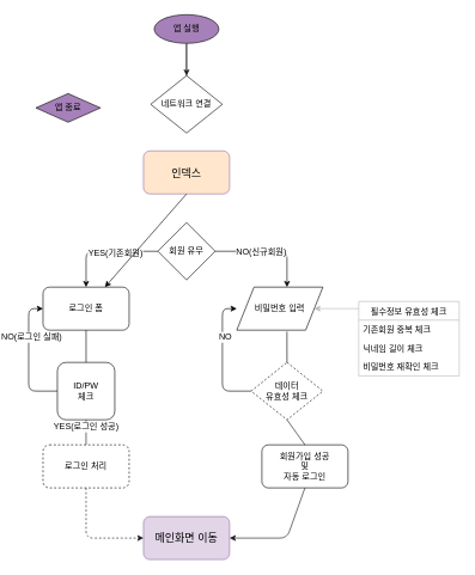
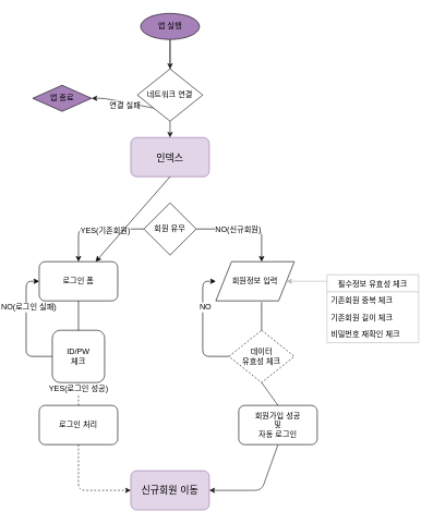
+ <mxCell id="2" value="" style="endArrow=classic;html=1;strokeColor=#171717;exitX=0;exitY=1;exitDx=0;exitDy=0;entryX=1;entryY=0.5;entryDx=0;entryDy=0;" parent="1" source="34" target="39" edge="1"><mxGeometry width="50" height="50" relative="1" as="geometry"><mxPoint x="140" y="140" as="sourcePoint" /><mxPoint x="120" y="170" as="targetPoint" /><Array as="points"><mxPoint x="140" y="150" /></Array></mxGeometry></mxCell>
+ <mxCell id="3" value="연결 실패" style="text;html=1;resizable=0;points=[];align=center;verticalAlign=middle;labelBackgroundColor=#ffffff;" parent="2" vertex="1" connectable="0"><mxGeometry x="-0.495" y="1" relative="1" as="geometry"><mxPoint x="-21" y="-1" as="offset" /></mxGeometry></mxCell>
+ <mxCell id="35" value="" style="endArrow=classic;html=1;strokeColor=#171717;entryX=0.5;entryY=0;entryDx=0;entryDy=0;exitX=0.5;exitY=1;exitDx=0;exitDy=0;" parent="1" source="34" target="4" edge="1"><mxGeometry width="50" height="50" relative="1" as="geometry"><mxPoint x="210" y="190" as="sourcePoint" /><mxPoint x="260" y="140" as="targetPoint" /></mxGeometry></mxCell>
- <mxCell id="4" value="&lt;font style=&quot;font-size: 15px&quot;&gt;인덱스&lt;/font&gt;" style="rounded=1;whiteSpace=wrap;html=1;labelBackgroundColor=none;fillColor=#ffe6cc;strokeColor=#9673a6;" parent="1" vertex="1"><mxGeometry x="180" y="210" width="120" height="60" as="geometry" /></mxCell>
+ <mxCell id="4" value="&lt;font style=&quot;font-size: 15px&quot;&gt;인덱스&lt;/font&gt;" style="rounded=1;whiteSpace=wrap;html=1;labelBackgroundColor=none;fillColor=#e1d5e7;strokeColor=#9673a6;" parent="1" vertex="1"><mxGeometry x="180" y="210" width="120" height="60" as="geometry" /></mxCell>
- <mxCell id="16" value="비밀번호 입력" style="shape=parallelogram;perimeter=parallelogramPerimeter;whiteSpace=wrap;html=1;" parent="1" vertex="1"><mxGeometry x="310" y="400" width="120" height="60" as="geometry" /></mxCell>
+ <mxCell id="16" value="회원정보 입력" style="shape=parallelogram;perimeter=parallelogramPerimeter;whiteSpace=wrap;html=1;" parent="1" vertex="1"><mxGeometry x="310" y="400" width="120" height="60" as="geometry" /></mxCell>
- <mxCell id="19" value="닉네임 길이 체크" style="text;strokeColor=none;fillColor=none;align=left;verticalAlign=top;spacingLeft=4;spacingRight=4;overflow=hidden;rotatable=0;points=[[0,0.5],[1,0.5]];portConstraint=eastwest;" parent="17" vertex="1"><mxGeometry y="52" width="140" height="26" as="geometry" /></mxCell>
+ <mxCell id="19" value="기존회원 길이 체크" style="text;strokeColor=none;fillColor=none;align=left;verticalAlign=top;spacingLeft=4;spacingRight=4;overflow=hidden;rotatable=0;points=[[0,0.5],[1,0.5]];portConstraint=eastwest;" parent="17" vertex="1"><mxGeometry y="52" width="140" height="26" as="geometry" /></mxCell>
- <mxCell id="29" value="" style="endArrow=none;html=1;strokeColor=#171717;entryX=0.5;entryY=1;entryDx=0;entryDy=0;exitX=0.5;exitY=0;exitDx=0;exitDy=0;" parent="1" source="28" target="12" edge="1"><mxGeometry width="50" height="50" relative="1" as="geometry"><mxPoint x="-10" y="750" as="sourcePoint" /><mxPoint x="110" y="590" as="targetPoint" /></mxGeometry></mxCell>
+ <mxCell id="29" value="" style="endArrow=none;html=1;strokeColor=#171717;entryX=0.5;entryY=1;entryDx=0;entryDy=0;exitX=0.5;exitY=0;exitDx=0;exitDy=0;dashed=1;" parent="1" source="28" target="12" edge="1"><mxGeometry width="50" height="50" relative="1" as="geometry"><mxPoint x="-10" y="750" as="sourcePoint" /><mxPoint x="110" y="590" as="targetPoint" /></mxGeometry></mxCell>
- <mxCell id="28" value="로그인 처리" style="rounded=1;whiteSpace=wrap;html=1;dashed=1;" parent="1" vertex="1"><mxGeometry x="40" y="620" width="120" height="60" as="geometry" /></mxCell>
+ <mxCell id="28" value="로그인 처리" style="rounded=1;whiteSpace=wrap;html=1;" parent="1" vertex="1"><mxGeometry x="40" y="620" width="120" height="60" as="geometry" /></mxCell>
- <mxCell id="31" value="&lt;span style=&quot;font-size: 15px&quot;&gt;메인화면 이동&lt;/span&gt;" style="rounded=1;whiteSpace=wrap;html=1;labelBackgroundColor=none;fillColor=#e1d5e7;strokeColor=#9673a6;" parent="1" vertex="1"><mxGeometry x="180" y="720" width="120" height="60" as="geometry" /></mxCell>
+ <mxCell id="31" value="&lt;span style=&quot;font-size: 15px&quot;&gt;신규회원 이동&lt;/span&gt;" style="rounded=1;whiteSpace=wrap;html=1;labelBackgroundColor=none;fillColor=#e1d5e7;strokeColor=#9673a6;" parent="1" vertex="1"><mxGeometry x="180" y="720" width="120" height="60" as="geometry" /></mxCell>
